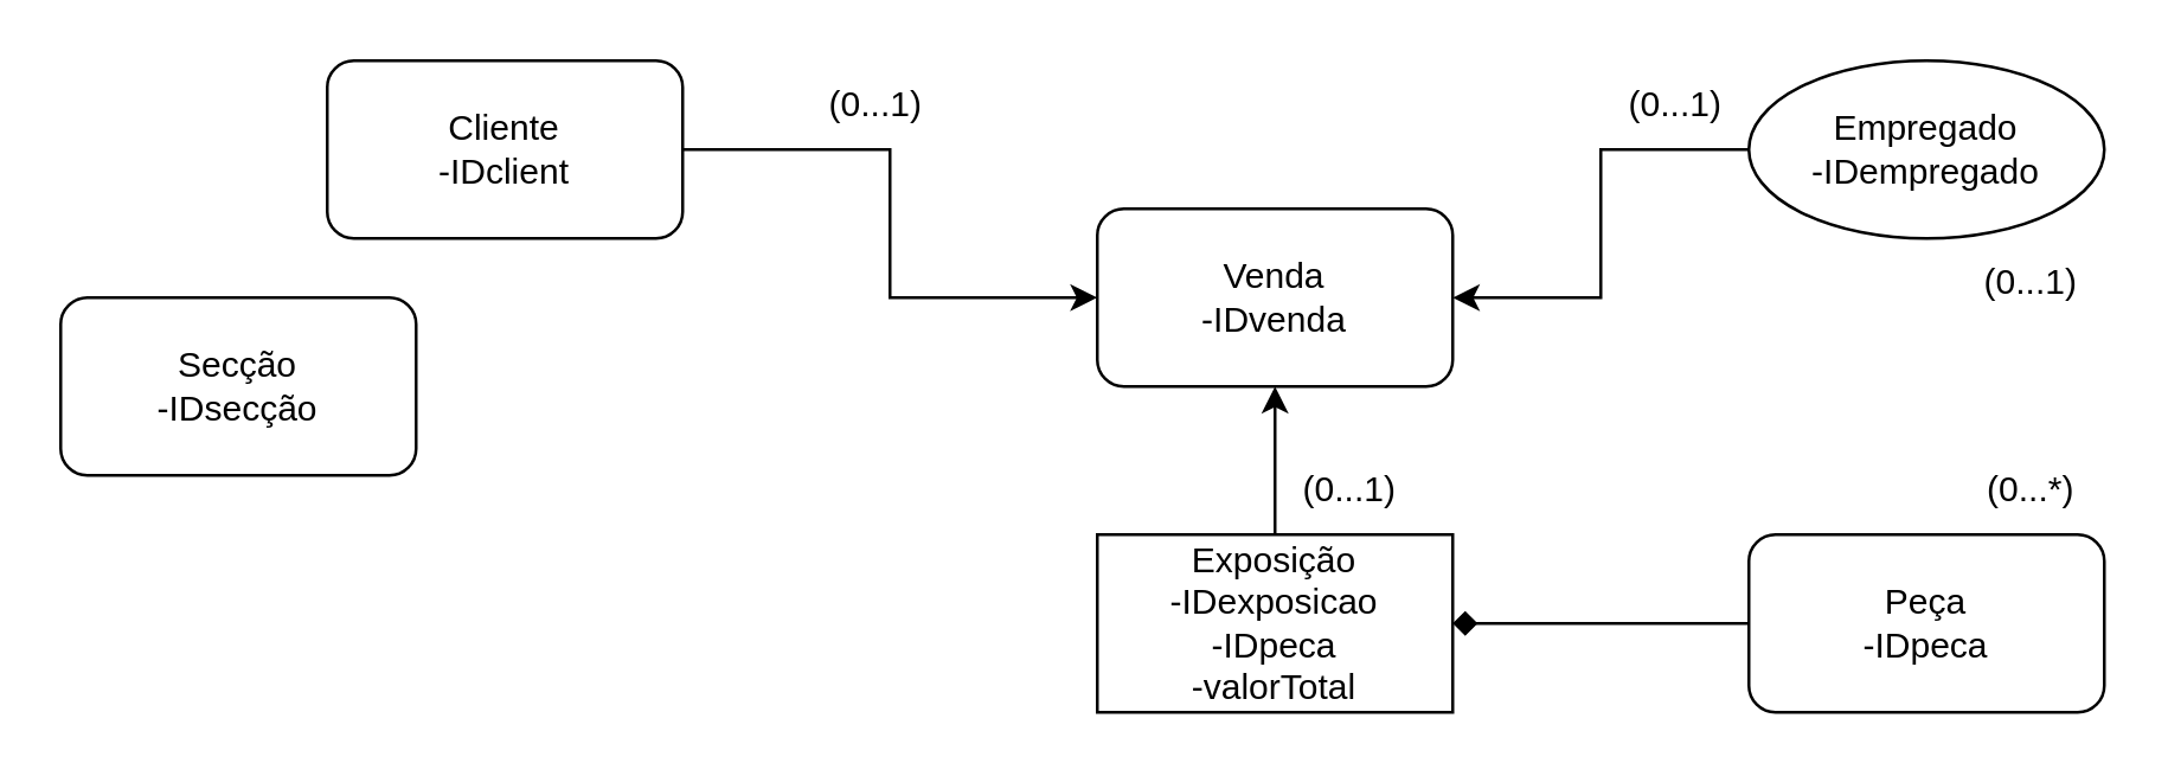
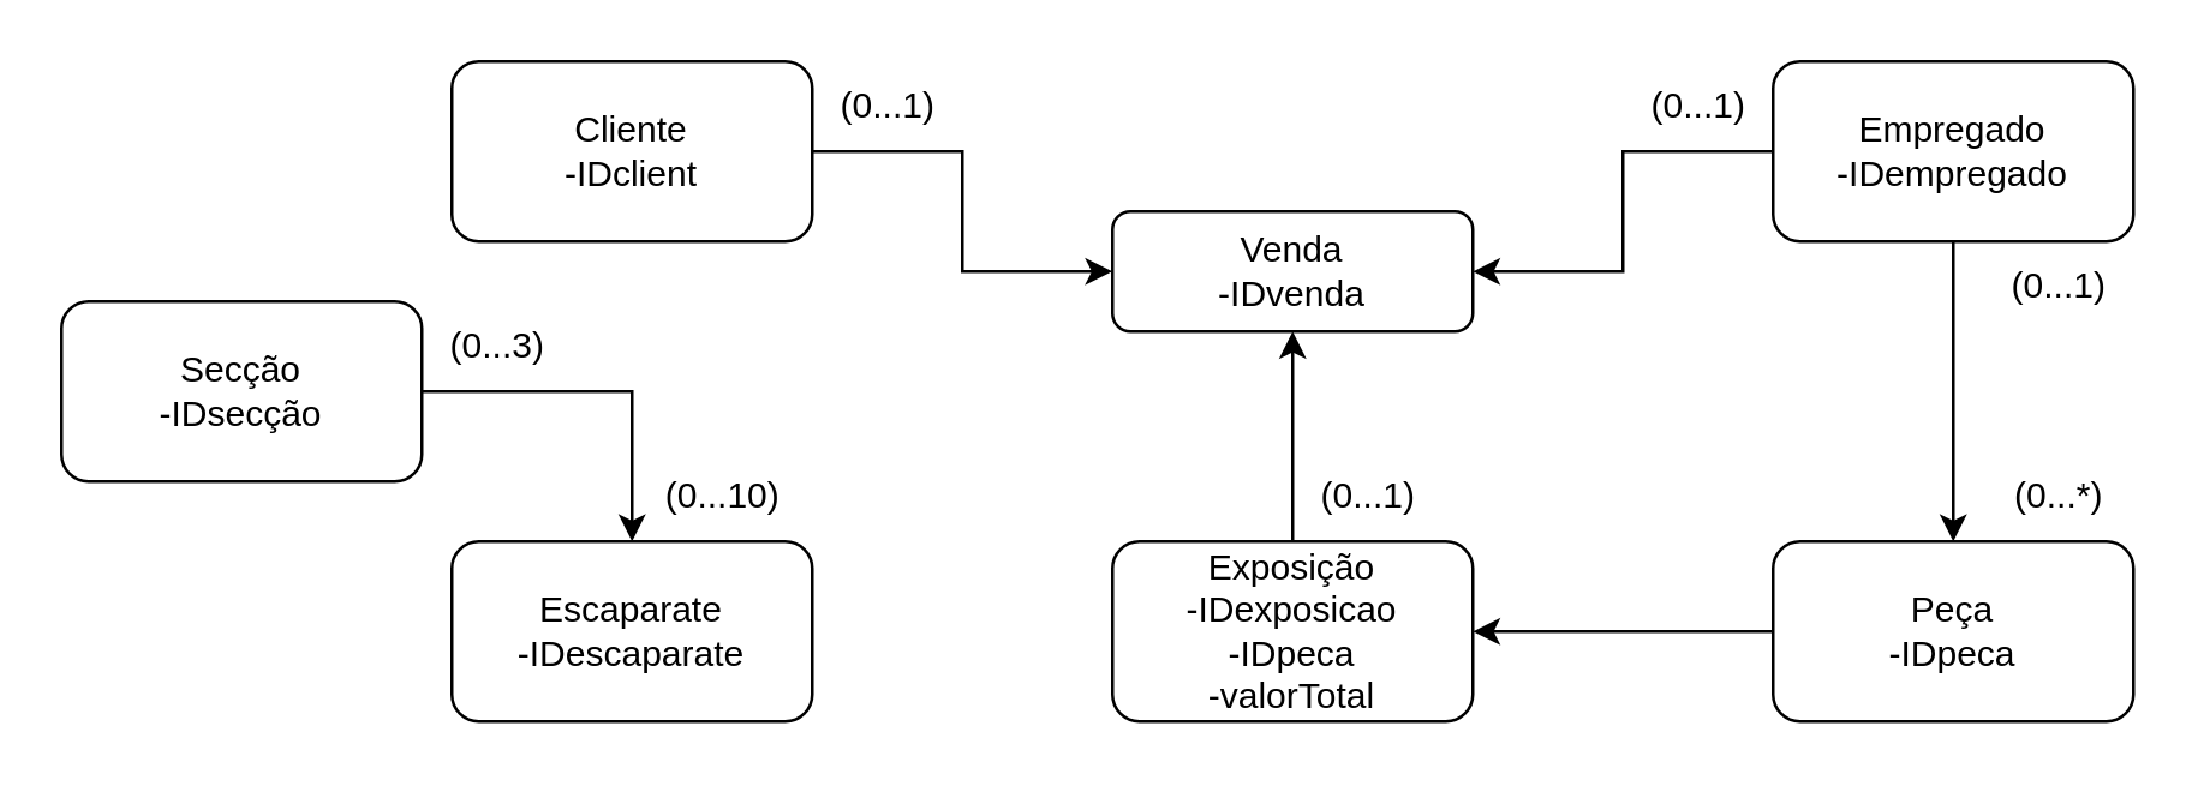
- <mxCell id="4" value="Cliente&lt;br&gt;-IDclient" style="rounded=1;whiteSpace=wrap;html=1;" vertex="1" parent="1"><mxGeometry x="110" y="20" width="120" height="60" as="geometry" /></mxCell>
+ <mxCell id="4" value="Cliente&lt;br&gt;-IDclient" style="rounded=1;whiteSpace=wrap;html=1;" vertex="1" parent="1"><mxGeometry x="150" y="20" width="120" height="60" as="geometry" /></mxCell>
- <mxCell id="7" value="Empregado&lt;br&gt;-IDempregado" style="ellipse;whiteSpace=wrap;html=1;" vertex="1" parent="1"><mxGeometry x="590" y="20" width="120" height="60" as="geometry" /></mxCell>
+ <mxCell id="7" value="Empregado&lt;br&gt;-IDempregado" style="rounded=1;whiteSpace=wrap;html=1;" vertex="1" parent="1"><mxGeometry x="590" y="20" width="120" height="60" as="geometry" /></mxCell>
- <mxCell id="2" value="Venda&lt;br&gt;-IDvenda" style="rounded=1;whiteSpace=wrap;html=1;" vertex="1" parent="1"><mxGeometry x="370" y="70" width="120" height="60" as="geometry" /></mxCell>
+ <mxCell id="2" value="Venda&lt;br&gt;-IDvenda" style="rounded=1;whiteSpace=wrap;html=1;" vertex="1" parent="1"><mxGeometry x="370" y="70" width="120" height="40" as="geometry" /></mxCell>
+ <mxCell id="20" value="(0...3)" style="text;html=1;align=center;verticalAlign=middle;resizable=0;points=[];autosize=1;strokeColor=none;fillColor=none;" vertex="1" parent="1"><mxGeometry x="140" y="100" width="50" height="30" as="geometry" /></mxCell>
+ <mxCell id="6" style="edgeStyle=orthogonalEdgeStyle;rounded=0;orthogonalLoop=1;jettySize=auto;html=1;exitX=0.5;exitY=1;exitDx=0;exitDy=0;" edge="1" parent="1" source="7" target="9"><mxGeometry relative="1" as="geometry" /></mxCell>
+ <mxCell id="13" style="edgeStyle=orthogonalEdgeStyle;rounded=0;orthogonalLoop=1;jettySize=auto;html=1;" edge="1" parent="1" source="14" target="12"><mxGeometry relative="1" as="geometry" /></mxCell>
+ <mxCell id="19" value="(0...10)" style="text;html=1;align=center;verticalAlign=middle;resizable=0;points=[];autosize=1;strokeColor=none;fillColor=none;" vertex="1" parent="1"><mxGeometry x="210" y="150" width="60" height="30" as="geometry" /></mxCell>
+ <mxCell id="12" value="Escaparate&lt;br&gt;-IDescaparate" style="rounded=1;whiteSpace=wrap;html=1;" vertex="1" parent="1"><mxGeometry x="150" y="180" width="120" height="60" as="geometry" /></mxCell>
- <mxCell id="11" value="Exposição&lt;br&gt;-IDexposicao&lt;br&gt;-IDpeca&lt;br&gt;-valorTotal" style="whiteSpace=wrap;html=1;rounded=0;" vertex="1" parent="1"><mxGeometry x="370" y="180" width="120" height="60" as="geometry" /></mxCell>
+ <mxCell id="11" value="Exposição&lt;br&gt;-IDexposicao&lt;br&gt;-IDpeca&lt;br&gt;-valorTotal" style="rounded=1;whiteSpace=wrap;html=1;" vertex="1" parent="1"><mxGeometry x="370" y="180" width="120" height="60" as="geometry" /></mxCell>
- <mxCell id="8" style="edgeStyle=orthogonalEdgeStyle;rounded=0;orthogonalLoop=1;jettySize=auto;html=1;exitX=0;exitY=0.5;exitDx=0;exitDy=0;entryX=1;entryY=0.5;entryDx=0;entryDy=0;endArrow=diamond;" edge="1" parent="1" source="9" target="11"><mxGeometry relative="1" as="geometry" /></mxCell>
+ <mxCell id="8" style="edgeStyle=orthogonalEdgeStyle;rounded=0;orthogonalLoop=1;jettySize=auto;html=1;exitX=0;exitY=0.5;exitDx=0;exitDy=0;entryX=1;entryY=0.5;entryDx=0;entryDy=0;" edge="1" parent="1" source="9" target="11"><mxGeometry relative="1" as="geometry" /></mxCell>
